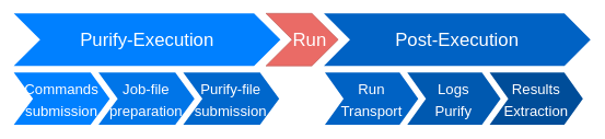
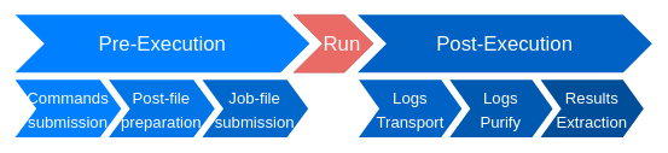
- <mxCell id="2" value="Purify-Execution" style="shape=step;whiteSpace=wrap;html=1;fontSize=28;fillColor=#0080FF;fontColor=#FFFFFF;strokeColor=none;size=0.099;" parent="1" vertex="1"><mxGeometry x="20" y="20" width="406.856" height="80" as="geometry" /></mxCell>
+ <mxCell id="2" value="Pre-Execution" style="shape=step;whiteSpace=wrap;html=1;fontSize=28;fillColor=#0080FF;fontColor=#FFFFFF;strokeColor=none;size=0.099;" parent="1" vertex="1"><mxGeometry x="20" y="20" width="406.856" height="80" as="geometry" /></mxCell>
- <mxCell id="4" value="&lt;font style=&quot;font-size: 22px&quot;&gt;Job-file preparation&lt;/font&gt;" style="shape=step;whiteSpace=wrap;html=1;fontSize=28;fillColor=#0075E8;fontColor=#FFFFFF;strokeColor=none;" parent="1" vertex="1"><mxGeometry x="149.237" y="110" width="146.468" height="80" as="geometry" /></mxCell>
+ <mxCell id="4" value="&lt;font style=&quot;font-size: 22px&quot;&gt;Post-file preparation&lt;/font&gt;" style="shape=step;whiteSpace=wrap;html=1;fontSize=28;fillColor=#0075E8;fontColor=#FFFFFF;strokeColor=none;" parent="1" vertex="1"><mxGeometry x="149.237" y="110" width="146.468" height="80" as="geometry" /></mxCell>
- <mxCell id="5" value="&lt;span style=&quot;font-size: 22px&quot;&gt;Purify-file submission&lt;/span&gt;" style="shape=step;whiteSpace=wrap;html=1;fontSize=28;fillColor=#0067CC;fontColor=#FFFFFF;strokeColor=none;" parent="1" vertex="1"><mxGeometry x="278.473" y="110" width="146.468" height="80" as="geometry" /></mxCell>
+ <mxCell id="5" value="&lt;span style=&quot;font-size: 22px&quot;&gt;Job-file submission&lt;/span&gt;" style="shape=step;whiteSpace=wrap;html=1;fontSize=28;fillColor=#0067CC;fontColor=#FFFFFF;strokeColor=none;" parent="1" vertex="1"><mxGeometry x="278.473" y="110" width="146.468" height="80" as="geometry" /></mxCell>
- <mxCell id="7" value="&lt;font style=&quot;font-size: 22px&quot;&gt;Run&lt;br&gt;Transport&lt;/font&gt;" style="shape=step;whiteSpace=wrap;html=1;fontSize=28;fillColor=#0062C4;fontColor=#FFFFFF;strokeColor=none;" parent="1" vertex="1"><mxGeometry x="494.721" y="110" width="142.399" height="80" as="geometry" /></mxCell>
+ <mxCell id="7" value="&lt;font style=&quot;font-size: 22px&quot;&gt;Logs&lt;br&gt;Transport&lt;/font&gt;" style="shape=step;whiteSpace=wrap;html=1;fontSize=28;fillColor=#0062C4;fontColor=#FFFFFF;strokeColor=none;" parent="1" vertex="1"><mxGeometry x="494.721" y="110" width="142.399" height="80" as="geometry" /></mxCell>
